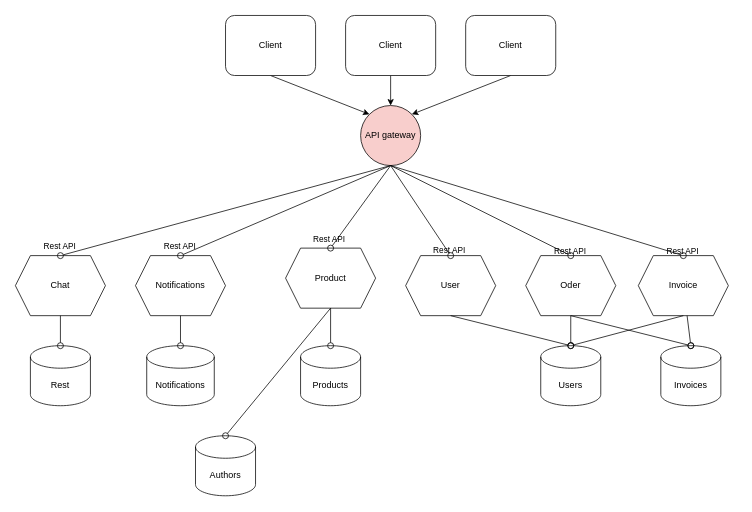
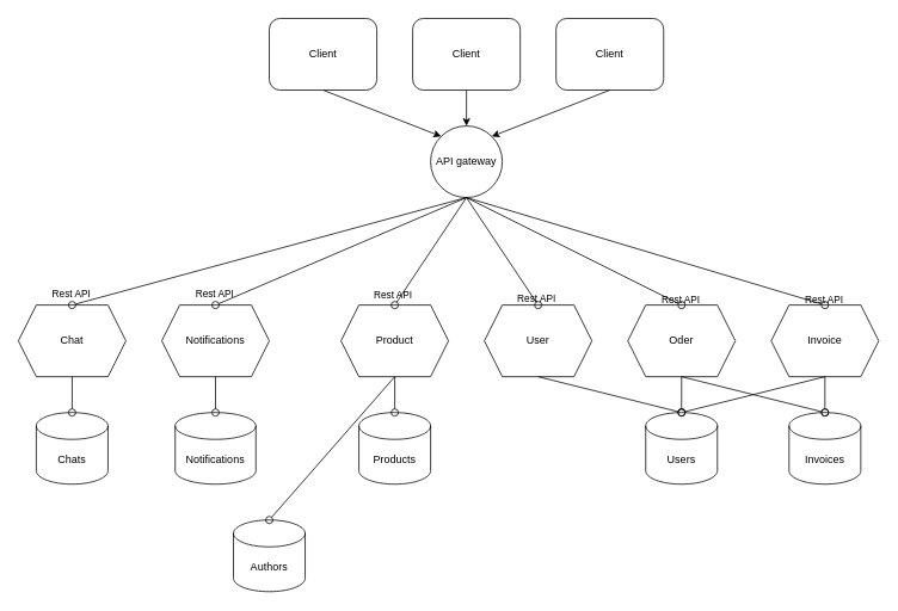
- <mxCell id="4" value="API gateway" style="ellipse;whiteSpace=wrap;html=1;aspect=fixed;fillColor=#f8cecc;" parent="1" vertex="1"><mxGeometry x="480" y="140" width="80" height="80" as="geometry" /></mxCell>
+ <mxCell id="4" value="API gateway" style="ellipse;whiteSpace=wrap;html=1;aspect=fixed;" parent="1" vertex="1"><mxGeometry x="480" y="140" width="80" height="80" as="geometry" /></mxCell>
- <mxCell id="5" value="Product" style="shape=hexagon;perimeter=hexagonPerimeter2;whiteSpace=wrap;html=1;fixedSize=1;" parent="1" vertex="1"><mxGeometry x="380" y="330" width="120" height="80" as="geometry" /></mxCell>
+ <mxCell id="5" value="Product" style="shape=hexagon;perimeter=hexagonPerimeter2;whiteSpace=wrap;html=1;fixedSize=1;" parent="1" vertex="1"><mxGeometry x="380" y="340" width="120" height="80" as="geometry" /></mxCell>
- <mxCell id="10" value="Invoice" style="shape=hexagon;perimeter=hexagonPerimeter2;whiteSpace=wrap;html=1;fixedSize=1;" parent="1" vertex="1"><mxGeometry x="850" y="340" width="120" height="80" as="geometry" /></mxCell>
+ <mxCell id="10" value="Invoice" style="shape=hexagon;perimeter=hexagonPerimeter2;whiteSpace=wrap;html=1;fixedSize=1;" parent="1" vertex="1"><mxGeometry x="860" y="340" width="120" height="80" as="geometry" /></mxCell>
- <mxCell id="16" value="Rest" style="shape=cylinder3;whiteSpace=wrap;html=1;boundedLbl=1;backgroundOutline=1;size=15;" parent="1" vertex="1"><mxGeometry x="40" y="460" width="80" height="80" as="geometry" /></mxCell>
+ <mxCell id="16" value="Chats" style="shape=cylinder3;whiteSpace=wrap;html=1;boundedLbl=1;backgroundOutline=1;size=15;" parent="1" vertex="1"><mxGeometry x="40" y="460" width="80" height="80" as="geometry" /></mxCell>
